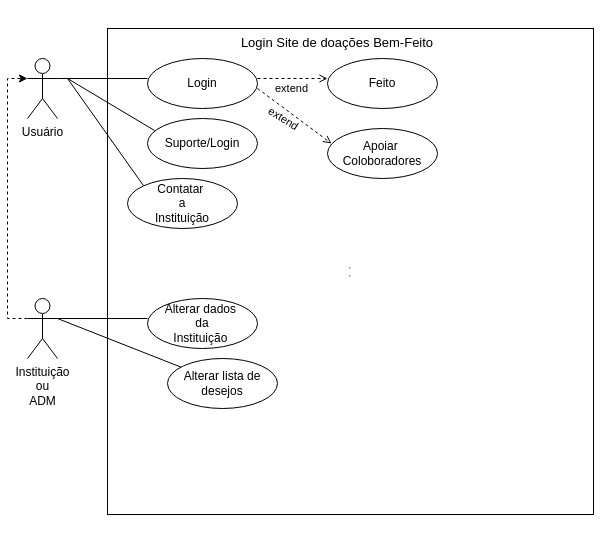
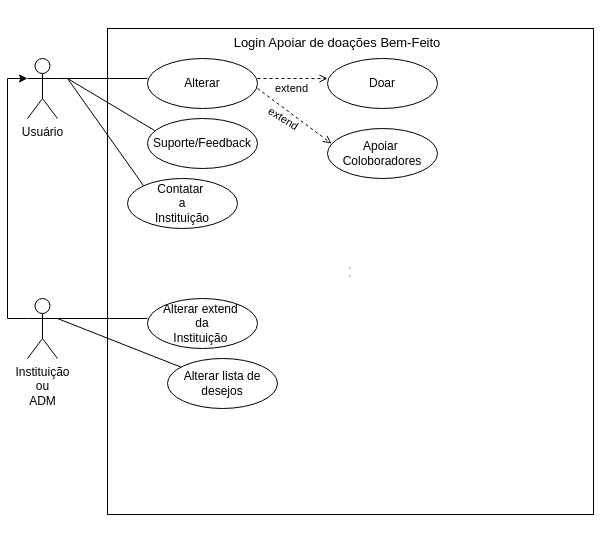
- <mxCell id="6" value="&lt;font style=&quot;font-size: 13px;&quot;&gt;Login Site de doações Bem-Feito&lt;/font&gt;" style="text;html=1;strokeColor=none;fillColor=none;align=center;verticalAlign=middle;whiteSpace=wrap;overflow=hidden;" parent="1" vertex="1"><mxGeometry x="210" y="20" width="240" height="44" as="geometry" /></mxCell>
+ <mxCell id="6" value="&lt;font style=&quot;font-size: 13px;&quot;&gt;Login Apoiar de doações Bem-Feito&lt;/font&gt;" style="text;html=1;strokeColor=none;fillColor=none;align=center;verticalAlign=middle;whiteSpace=wrap;overflow=hidden;" parent="1" vertex="1"><mxGeometry x="210" y="20" width="240" height="44" as="geometry" /></mxCell>
- <mxCell id="5" value="Login" style="ellipse;whiteSpace=wrap;html=1;" parent="1" vertex="1"><mxGeometry x="140" y="58" width="110" height="50" as="geometry" /></mxCell>
+ <mxCell id="5" value="Alterar" style="ellipse;whiteSpace=wrap;html=1;" parent="1" vertex="1"><mxGeometry x="140" y="58" width="110" height="50" as="geometry" /></mxCell>
- <mxCell id="20" value="Feito" style="ellipse;whiteSpace=wrap;html=1;" vertex="1" parent="1"><mxGeometry x="320" y="58" width="110" height="50" as="geometry" /></mxCell>
+ <mxCell id="20" value="Doar" style="ellipse;whiteSpace=wrap;html=1;" vertex="1" parent="1"><mxGeometry x="320" y="58" width="110" height="50" as="geometry" /></mxCell>
- <mxCell id="16" value="Suporte/Login" style="ellipse;whiteSpace=wrap;html=1;" vertex="1" parent="1"><mxGeometry x="140" y="118" width="110" height="50" as="geometry" /></mxCell>
+ <mxCell id="16" value="Suporte/Feedback" style="ellipse;whiteSpace=wrap;html=1;" vertex="1" parent="1"><mxGeometry x="140" y="118" width="110" height="50" as="geometry" /></mxCell>
- <mxCell id="7" style="edgeStyle=orthogonalEdgeStyle;rounded=0;orthogonalLoop=1;jettySize=auto;html=1;exitX=0;exitY=0.333;exitDx=0;exitDy=0;exitPerimeter=0;entryX=0;entryY=0.333;entryDx=0;entryDy=0;entryPerimeter=0;dashed=1;" parent="1" source="4" target="2" edge="1"><mxGeometry relative="1" as="geometry" /></mxCell>
+ <mxCell id="7" style="edgeStyle=orthogonalEdgeStyle;rounded=0;orthogonalLoop=1;jettySize=auto;html=1;exitX=0;exitY=0.333;exitDx=0;exitDy=0;exitPerimeter=0;entryX=0;entryY=0.333;entryDx=0;entryDy=0;entryPerimeter=0;" parent="1" source="4" target="2" edge="1"><mxGeometry relative="1" as="geometry" /></mxCell>
- <mxCell id="10" value="Alterar dados&amp;nbsp;&lt;div&gt;da&lt;/div&gt;&lt;div&gt;Instituição&amp;nbsp;&lt;/div&gt;" style="ellipse;whiteSpace=wrap;html=1;" parent="1" vertex="1"><mxGeometry x="140" y="298" width="110" height="50" as="geometry" /></mxCell>
+ <mxCell id="10" value="Alterar extend&amp;nbsp;&lt;div&gt;da&lt;/div&gt;&lt;div&gt;Instituição&amp;nbsp;&lt;/div&gt;" style="ellipse;whiteSpace=wrap;html=1;" parent="1" vertex="1"><mxGeometry x="140" y="298" width="110" height="50" as="geometry" /></mxCell>
